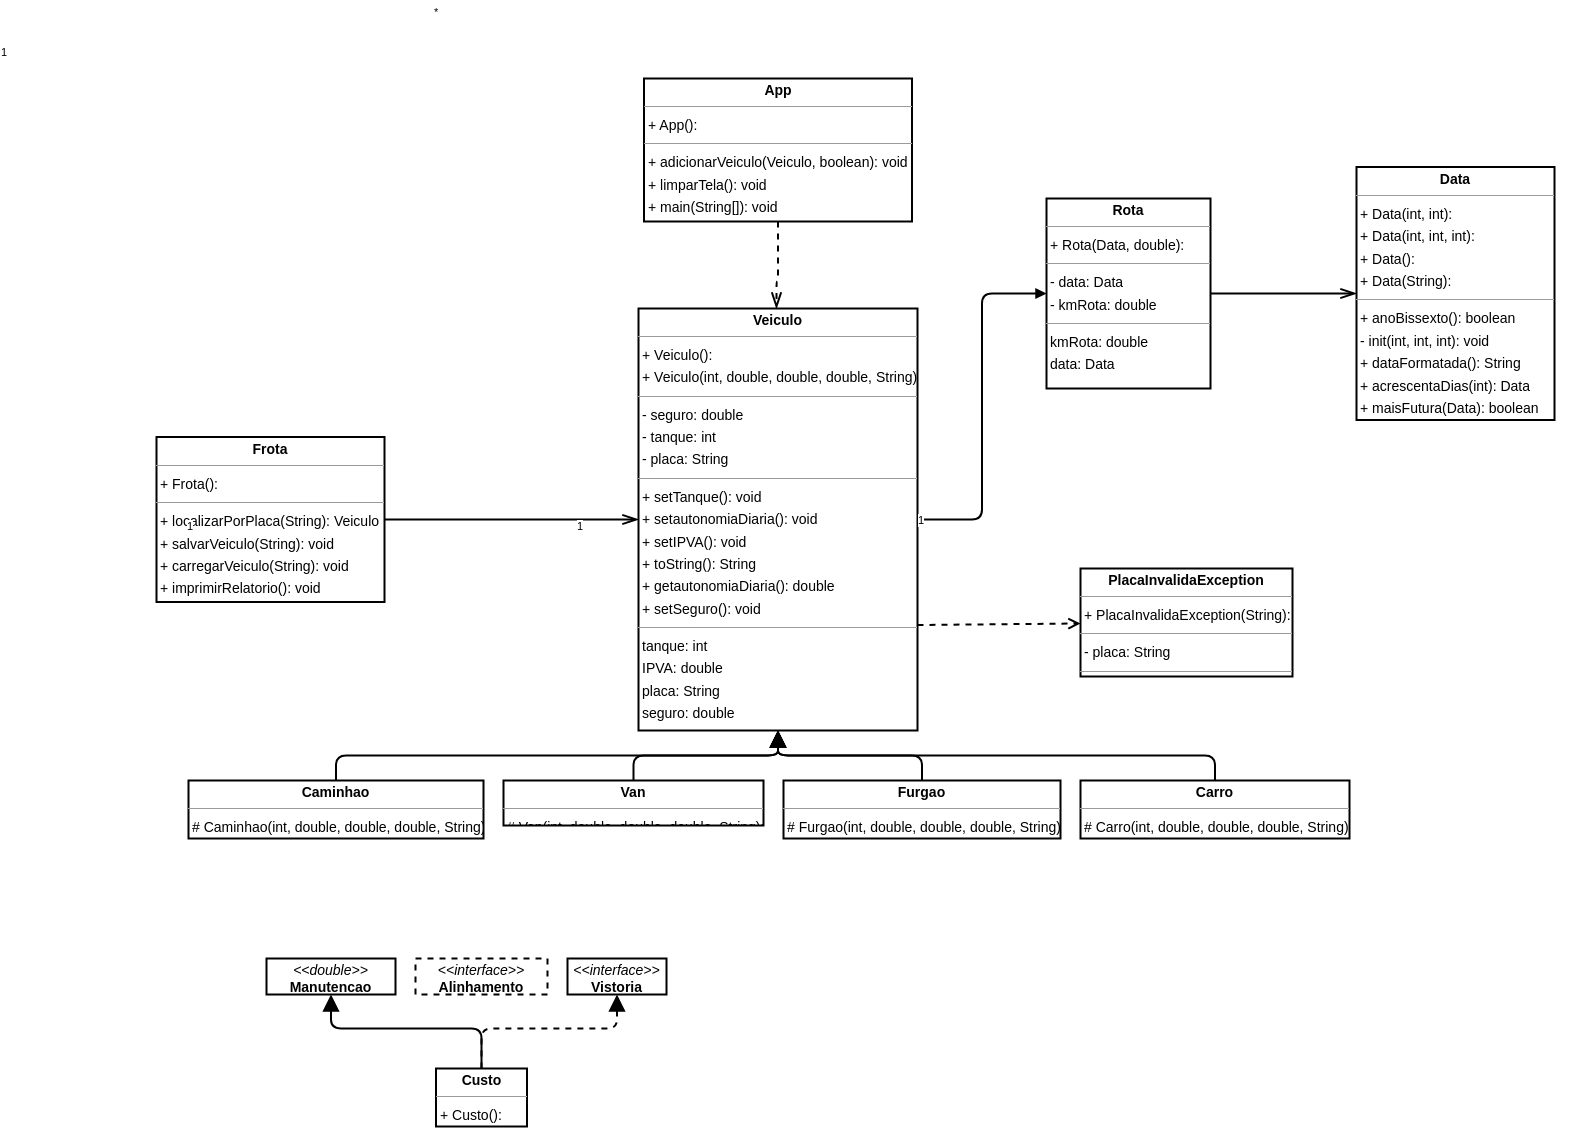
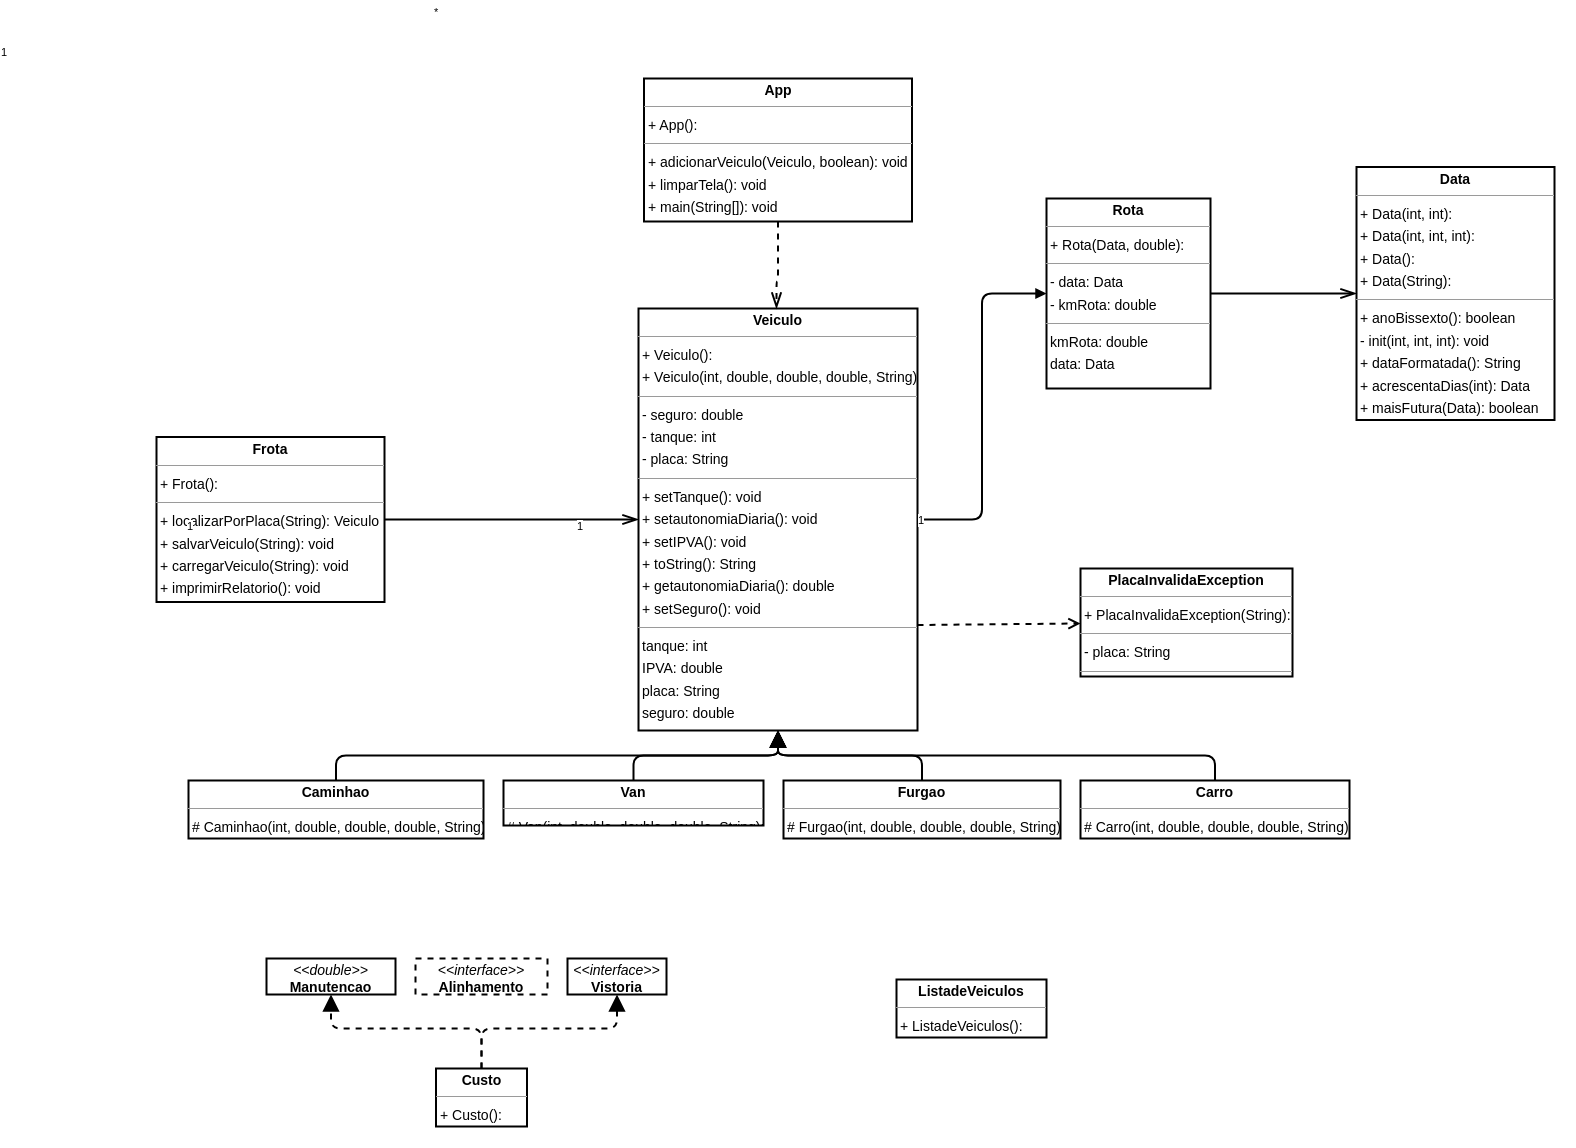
+ <mxCell id="10" value="&lt;p style=&quot;margin:0px;margin-top:4px;text-align:center;&quot;&gt;&lt;b&gt;ListadeVeiculos&lt;/b&gt;&lt;/p&gt;&lt;hr size=&quot;1&quot;/&gt;&lt;p style=&quot;margin:0 0 0 4px;line-height:1.6;&quot;&gt;+ ListadeVeiculos(): &lt;/p&gt;" style="verticalAlign=middle;align=left;overflow=fill;fontSize=14;fontFamily=Helvetica;html=1;shadow=0;comic=0;labelBackgroundColor=none;strokeWidth=2;textDirection=ltr;spacing=1;" parent="1" vertex="1"><mxGeometry x="760" y="921" width="150" height="58" as="geometry" /></mxCell>
- <mxCell id="20" value="" style="html=1;edgeStyle=orthogonalEdgeStyle;dashed=0;startArrow=none;endArrow=block;endSize=12;exitX=0.500;exitY=0.001;exitDx=0;exitDy=0;entryX=0.500;entryY=1.002;entryDx=0;entryDy=0;strokeWidth=2;rounded=1;textDirection=ltr;spacing=1;verticalAlign=middle;" parent="1" source="6" target="11" edge="1"><mxGeometry width="50" height="50" relative="1" as="geometry"><Array as="points"><mxPoint x="345" y="970" /><mxPoint x="195" y="970" /></Array></mxGeometry></mxCell>
+ <mxCell id="20" value="" style="html=1;edgeStyle=orthogonalEdgeStyle;dashed=1;startArrow=none;endArrow=block;endSize=12;exitX=0.500;exitY=0.001;exitDx=0;exitDy=0;entryX=0.500;entryY=1.002;entryDx=0;entryDy=0;strokeWidth=2;rounded=1;textDirection=ltr;spacing=1;verticalAlign=middle;" parent="1" source="6" target="11" edge="1"><mxGeometry width="50" height="50" relative="1" as="geometry"><Array as="points"><mxPoint x="345" y="970" /><mxPoint x="195" y="970" /></Array></mxGeometry></mxCell>
